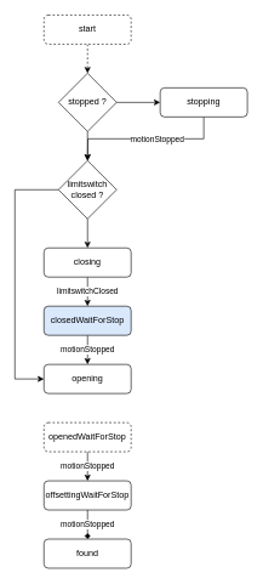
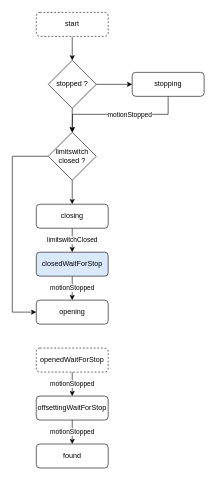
- <mxCell id="2" style="edgeStyle=orthogonalEdgeStyle;rounded=0;orthogonalLoop=1;jettySize=auto;html=1;entryX=0.5;entryY=0;entryDx=0;entryDy=0;dashed=1;" edge="1" parent="1" source="3" target="6"><mxGeometry relative="1" as="geometry" /></mxCell>
+ <mxCell id="2" style="edgeStyle=orthogonalEdgeStyle;rounded=0;orthogonalLoop=1;jettySize=auto;html=1;entryX=0.5;entryY=0;entryDx=0;entryDy=0;" edge="1" parent="1" source="3" target="6"><mxGeometry relative="1" as="geometry" /></mxCell>
- <mxCell id="20" value="motionStopped" style="edgeStyle=orthogonalEdgeStyle;rounded=0;orthogonalLoop=1;jettySize=auto;html=1;entryX=0.5;entryY=0;entryDx=0;entryDy=0;endArrow=diamond;" edge="1" parent="1" source="21" target="22"><mxGeometry relative="1" as="geometry" /></mxCell>
+ <mxCell id="20" value="motionStopped" style="edgeStyle=orthogonalEdgeStyle;rounded=0;orthogonalLoop=1;jettySize=auto;html=1;entryX=0.5;entryY=0;entryDx=0;entryDy=0;" edge="1" parent="1" source="21" target="22"><mxGeometry relative="1" as="geometry" /></mxCell>
